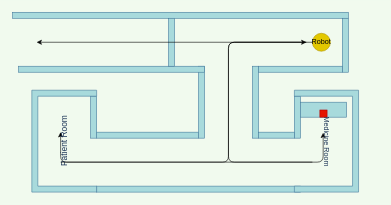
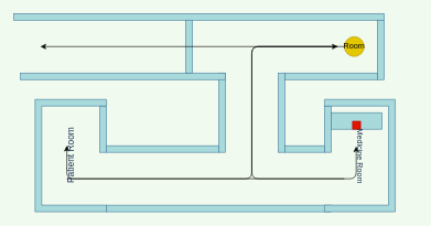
- <mxCell id="2" value="&lt;font color=&quot;#000000&quot;&gt;Robot&lt;/font&gt;" style="ellipse;whiteSpace=wrap;html=1;aspect=fixed;strokeColor=#B09500;fontColor=#ffffff;fillColor=#e3c800;" parent="1" vertex="1"><mxGeometry x="520" y="55" width="30" height="30" as="geometry" /></mxCell>
+ <mxCell id="2" value="&lt;font color=&quot;#000000&quot;&gt;Room&lt;/font&gt;" style="ellipse;whiteSpace=wrap;html=1;aspect=fixed;strokeColor=#B09500;fontColor=#ffffff;fillColor=#e3c800;" parent="1" vertex="1"><mxGeometry x="520" y="55" width="30" height="30" as="geometry" /></mxCell>
